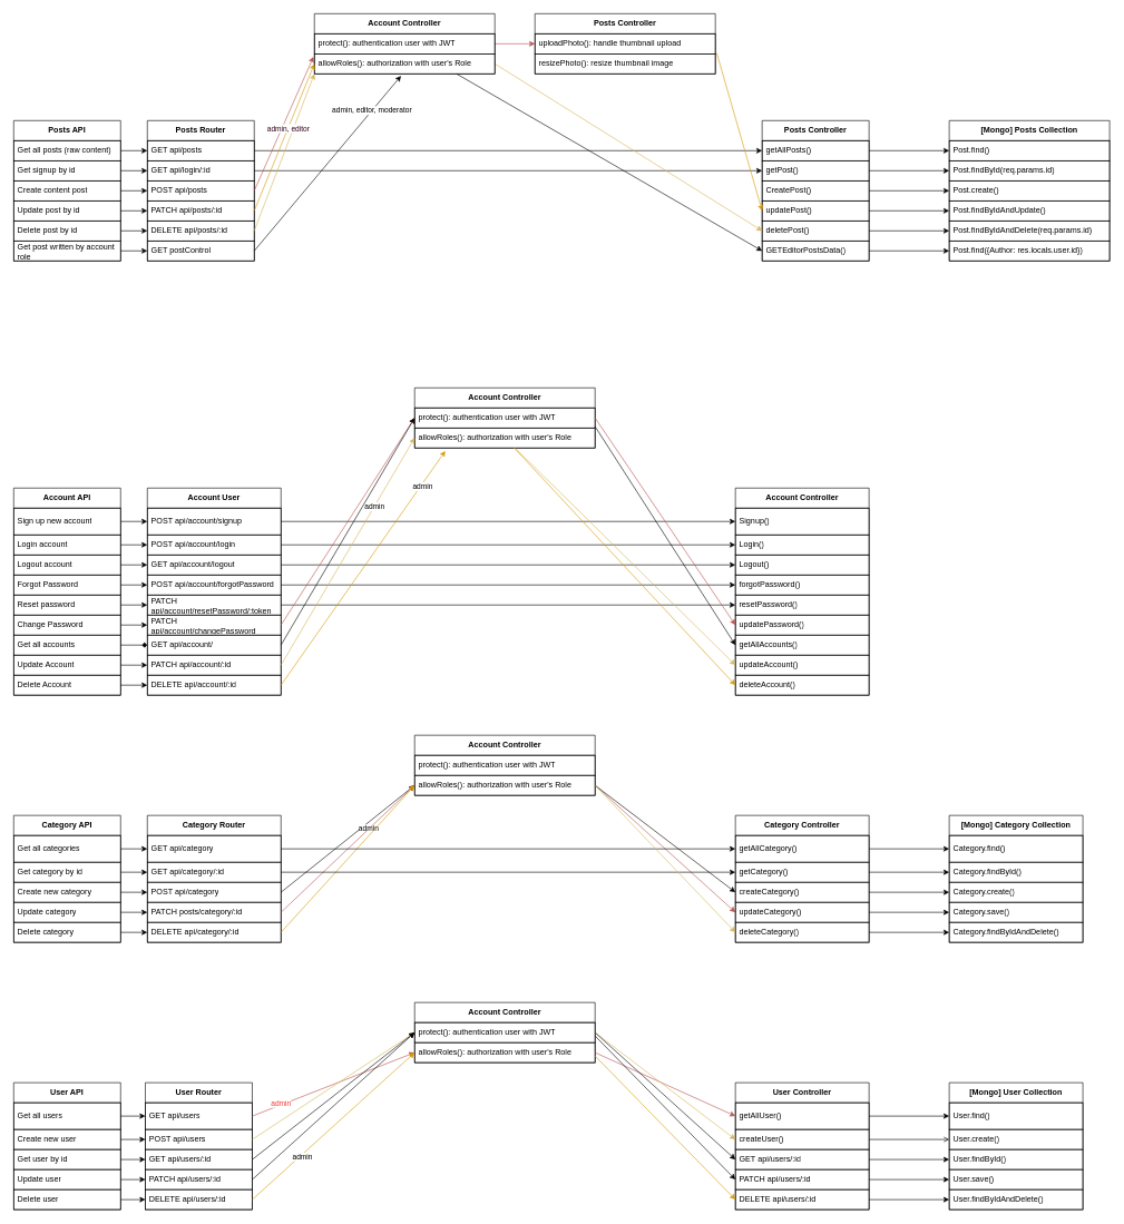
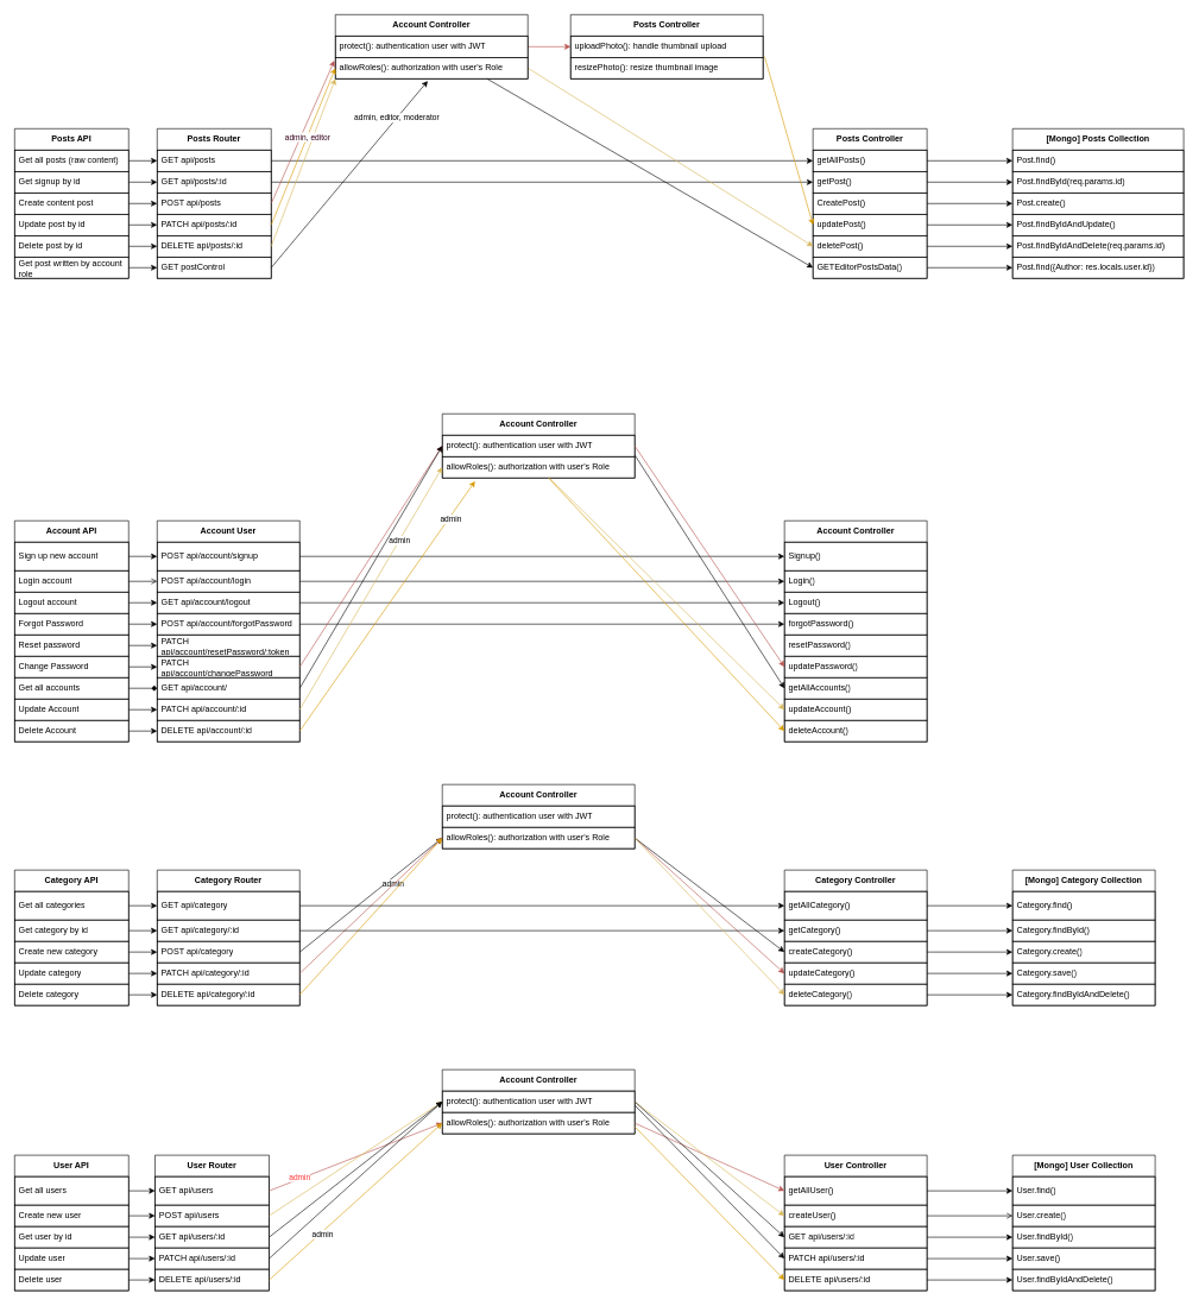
- <mxCell id="21" value="GET api/login/:id" style="text;strokeColor=default;fillColor=none;align=left;verticalAlign=middle;spacingLeft=4;spacingRight=4;overflow=hidden;points=[[0,0.5],[1,0.5]];portConstraint=eastwest;rotatable=0;whiteSpace=wrap;html=1;glass=1;" vertex="1" parent="19"><mxGeometry y="60" width="160" height="30" as="geometry" /></mxCell>
+ <mxCell id="21" value="GET api/posts/:id" style="text;strokeColor=default;fillColor=none;align=left;verticalAlign=middle;spacingLeft=4;spacingRight=4;overflow=hidden;points=[[0,0.5],[1,0.5]];portConstraint=eastwest;rotatable=0;whiteSpace=wrap;html=1;glass=1;" vertex="1" parent="19"><mxGeometry y="60" width="160" height="30" as="geometry" /></mxCell>
- <mxCell id="81" style="edgeStyle=orthogonalEdgeStyle;rounded=0;orthogonalLoop=1;jettySize=auto;html=1;entryX=0;entryY=0.5;entryDx=0;entryDy=0;" edge="1" parent="1" source="11" target="72"><mxGeometry relative="1" as="geometry" /></mxCell>
+ <mxCell id="81" style="edgeStyle=orthogonalEdgeStyle;rounded=0;orthogonalLoop=1;jettySize=auto;html=1;entryX=0;entryY=0.5;entryDx=0;entryDy=0;endArrow=open;" edge="1" parent="1" source="11" target="72"><mxGeometry relative="1" as="geometry" /></mxCell>
- <mxCell id="104" style="edgeStyle=orthogonalEdgeStyle;rounded=0;orthogonalLoop=1;jettySize=auto;html=1;entryX=0;entryY=0.5;entryDx=0;entryDy=0;" edge="1" parent="1" source="75" target="95"><mxGeometry relative="1" as="geometry" /></mxCell>
- <mxCell id="127" value="PATCH posts/category/:id" style="text;strokeColor=default;fillColor=none;align=left;verticalAlign=middle;spacingLeft=4;spacingRight=4;overflow=hidden;points=[[0,0.5],[1,0.5]];portConstraint=eastwest;rotatable=0;whiteSpace=wrap;html=1;glass=1;" vertex="1" parent="123"><mxGeometry y="130" width="200" height="30" as="geometry" /></mxCell>
+ <mxCell id="127" value="PATCH api/category/:id" style="text;strokeColor=default;fillColor=none;align=left;verticalAlign=middle;spacingLeft=4;spacingRight=4;overflow=hidden;points=[[0,0.5],[1,0.5]];portConstraint=eastwest;rotatable=0;whiteSpace=wrap;html=1;glass=1;" vertex="1" parent="123"><mxGeometry y="130" width="200" height="30" as="geometry" /></mxCell>
